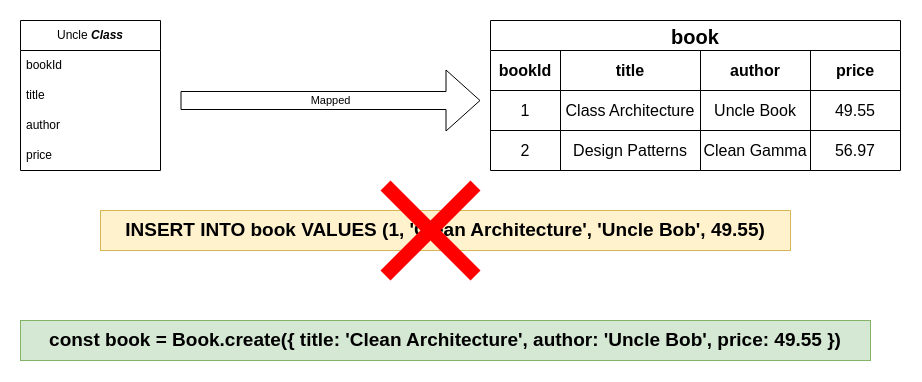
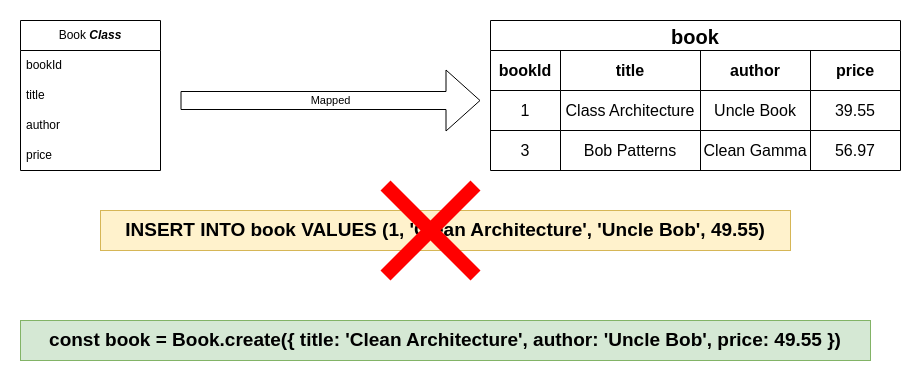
- <mxCell id="2" value="Uncle &lt;b&gt;&lt;i&gt;Class&lt;/i&gt;&lt;/b&gt;" style="swimlane;fontStyle=0;childLayout=stackLayout;horizontal=1;startSize=30;horizontalStack=0;resizeParent=1;resizeParentMax=0;resizeLast=0;collapsible=1;marginBottom=0;whiteSpace=wrap;html=1;" vertex="1" parent="1"><mxGeometry x="20" y="20" width="140" height="150" as="geometry" /></mxCell>
+ <mxCell id="2" value="Book &lt;b&gt;&lt;i&gt;Class&lt;/i&gt;&lt;/b&gt;" style="swimlane;fontStyle=0;childLayout=stackLayout;horizontal=1;startSize=30;horizontalStack=0;resizeParent=1;resizeParentMax=0;resizeLast=0;collapsible=1;marginBottom=0;whiteSpace=wrap;html=1;" vertex="1" parent="1"><mxGeometry x="20" y="20" width="140" height="150" as="geometry" /></mxCell>
- <mxCell id="17" value="49.55" style="shape=partialRectangle;html=1;whiteSpace=wrap;connectable=0;strokeColor=inherit;overflow=hidden;fillColor=none;top=0;left=0;bottom=0;right=0;pointerEvents=1;fontSize=16;" vertex="1" parent="13"><mxGeometry x="320" width="90" height="40" as="geometry"><mxRectangle width="90" height="40" as="alternateBounds" /></mxGeometry></mxCell>
+ <mxCell id="17" value="39.55" style="shape=partialRectangle;html=1;whiteSpace=wrap;connectable=0;strokeColor=inherit;overflow=hidden;fillColor=none;top=0;left=0;bottom=0;right=0;pointerEvents=1;fontSize=16;" vertex="1" parent="13"><mxGeometry x="320" width="90" height="40" as="geometry"><mxRectangle width="90" height="40" as="alternateBounds" /></mxGeometry></mxCell>
- <mxCell id="19" value="2" style="shape=partialRectangle;html=1;whiteSpace=wrap;connectable=0;strokeColor=inherit;overflow=hidden;fillColor=none;top=0;left=0;bottom=0;right=0;pointerEvents=1;fontSize=16;" vertex="1" parent="18"><mxGeometry width="70" height="40" as="geometry"><mxRectangle width="70" height="40" as="alternateBounds" /></mxGeometry></mxCell>
+ <mxCell id="19" value="3" style="shape=partialRectangle;html=1;whiteSpace=wrap;connectable=0;strokeColor=inherit;overflow=hidden;fillColor=none;top=0;left=0;bottom=0;right=0;pointerEvents=1;fontSize=16;" vertex="1" parent="18"><mxGeometry width="70" height="40" as="geometry"><mxRectangle width="70" height="40" as="alternateBounds" /></mxGeometry></mxCell>
- <mxCell id="20" value="Design Patterns" style="shape=partialRectangle;html=1;whiteSpace=wrap;connectable=0;strokeColor=inherit;overflow=hidden;fillColor=none;top=0;left=0;bottom=0;right=0;pointerEvents=1;fontSize=16;" vertex="1" parent="18"><mxGeometry x="70" width="140" height="40" as="geometry"><mxRectangle width="140" height="40" as="alternateBounds" /></mxGeometry></mxCell>
+ <mxCell id="20" value="Bob Patterns" style="shape=partialRectangle;html=1;whiteSpace=wrap;connectable=0;strokeColor=inherit;overflow=hidden;fillColor=none;top=0;left=0;bottom=0;right=0;pointerEvents=1;fontSize=16;" vertex="1" parent="18"><mxGeometry x="70" width="140" height="40" as="geometry"><mxRectangle width="140" height="40" as="alternateBounds" /></mxGeometry></mxCell>
